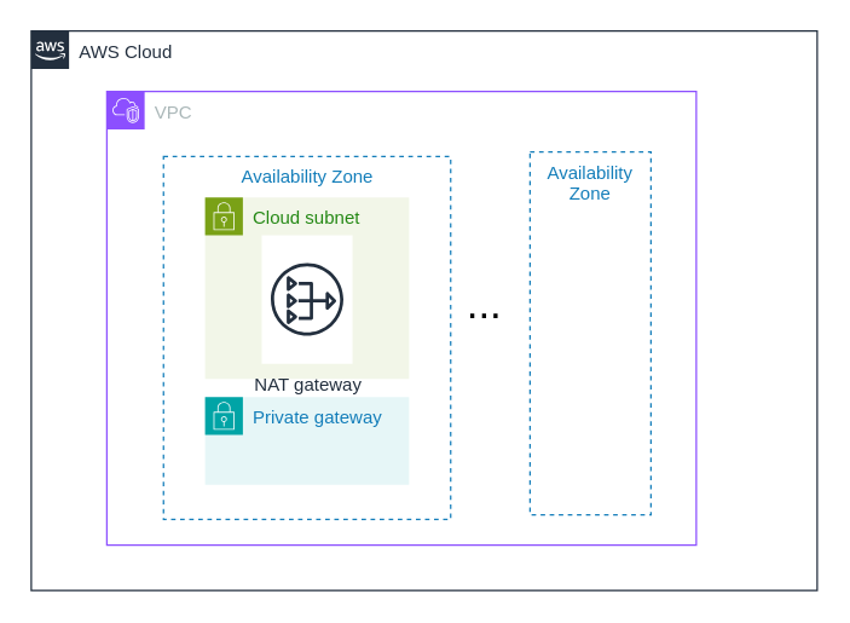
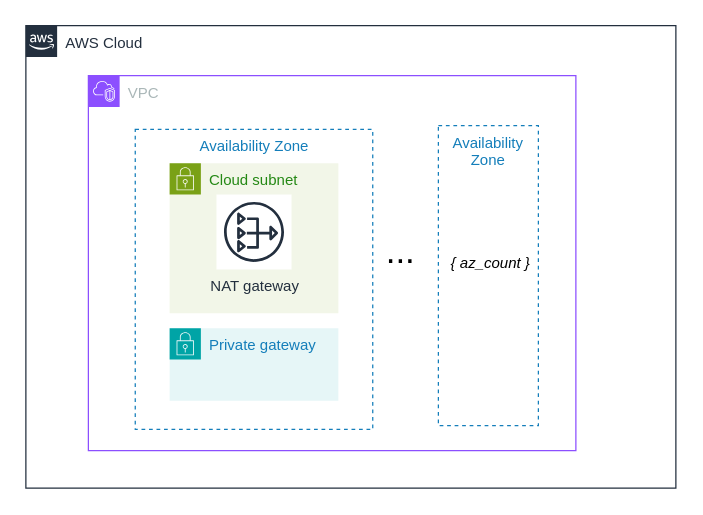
- <mxCell id="7" value="NAT gateway" style="sketch=0;outlineConnect=0;fontColor=#232F3E;gradientColor=none;strokeColor=#232F3E;fillColor=#ffffff;dashed=0;verticalLabelPosition=bottom;verticalAlign=top;align=center;html=1;fontSize=12;fontStyle=0;aspect=fixed;shape=mxgraph.aws4.resourceIcon;resIcon=mxgraph.aws4.nat_gateway;" vertex="1" parent="3"><mxGeometry x="102.5" y="95" width="60" height="85" as="geometry" /></mxCell>
+ <mxCell id="7" value="NAT gateway" style="sketch=0;outlineConnect=0;fontColor=#232F3E;gradientColor=none;strokeColor=#232F3E;fillColor=#ffffff;dashed=0;verticalLabelPosition=bottom;verticalAlign=top;align=center;html=1;fontSize=12;fontStyle=0;aspect=fixed;shape=mxgraph.aws4.resourceIcon;resIcon=mxgraph.aws4.nat_gateway;" vertex="1" parent="3"><mxGeometry x="102.5" y="95" width="60" height="60" as="geometry" /></mxCell>
+ <mxCell id="10" value="&lt;i&gt;{ az_count }&lt;/i&gt;" style="text;html=1;align=center;verticalAlign=middle;whiteSpace=wrap;rounded=0;" vertex="1" parent="3"><mxGeometry x="287" y="135" width="70" height="30" as="geometry" /></mxCell>
